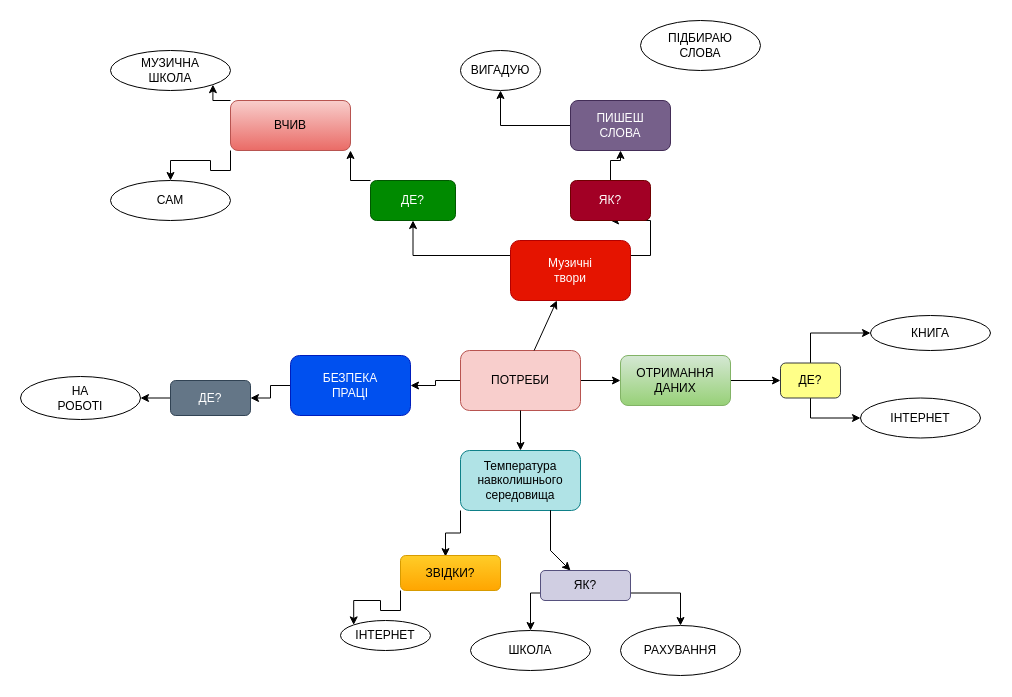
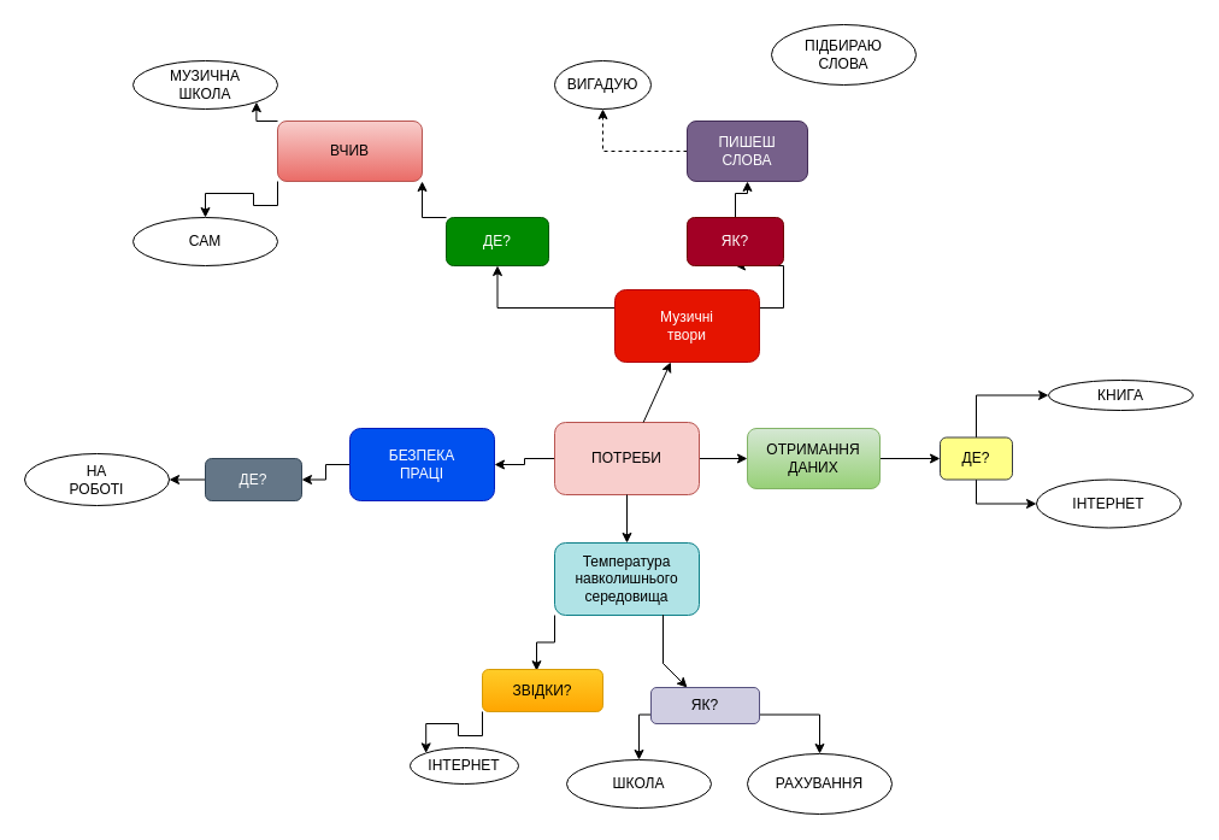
- <mxCell id="32" style="edgeStyle=orthogonalEdgeStyle;rounded=0;orthogonalLoop=1;jettySize=auto;html=1;exitX=0;exitY=0.5;exitDx=0;exitDy=0;entryX=0.5;entryY=1;entryDx=0;entryDy=0;" edge="1" parent="1" source="33" target="34"><mxGeometry relative="1" as="geometry" /></mxCell>
+ <mxCell id="32" style="edgeStyle=orthogonalEdgeStyle;rounded=0;orthogonalLoop=1;jettySize=auto;html=1;exitX=0;exitY=0.5;exitDx=0;exitDy=0;entryX=0.5;entryY=1;entryDx=0;entryDy=0;dashed=1;" edge="1" parent="1" source="33" target="34"><mxGeometry relative="1" as="geometry" /></mxCell>
- <mxCell id="30" value="КНИГА" style="ellipse;whiteSpace=wrap;html=1;" vertex="1" parent="1"><mxGeometry x="870" y="315" width="120" height="35" as="geometry" /></mxCell>
+ <mxCell id="30" value="КНИГА" style="ellipse;whiteSpace=wrap;html=1;" vertex="1" parent="1"><mxGeometry x="870" y="315" width="120" height="25" as="geometry" /></mxCell>
